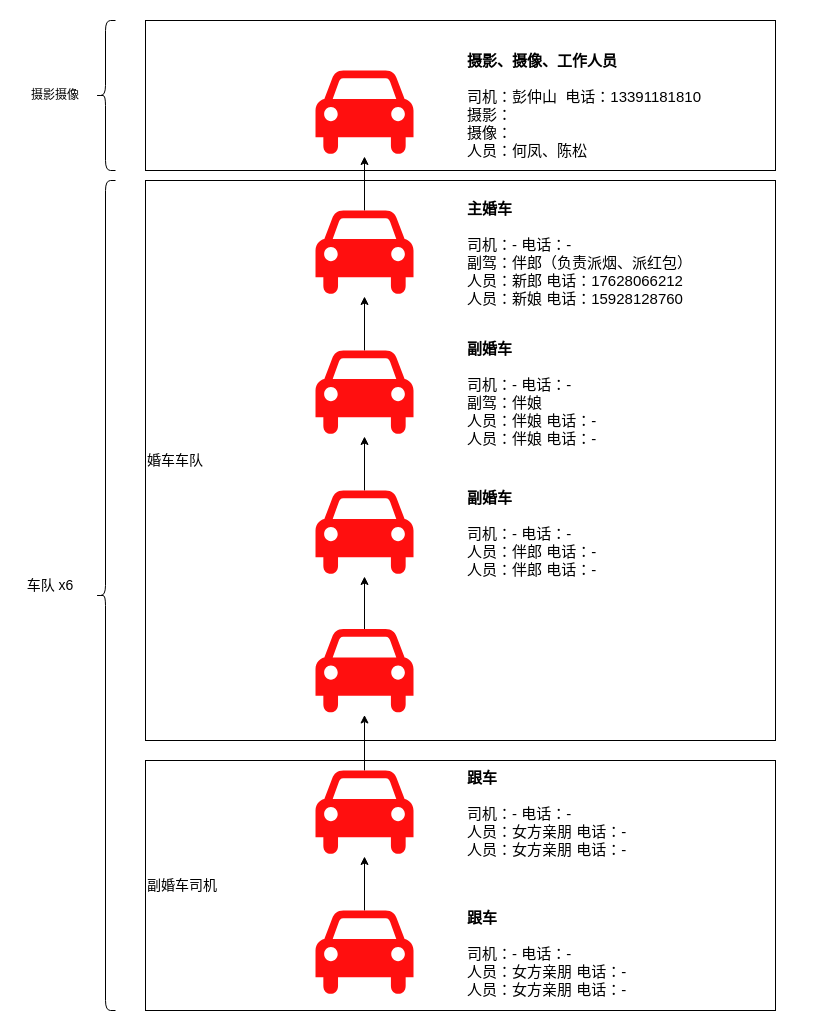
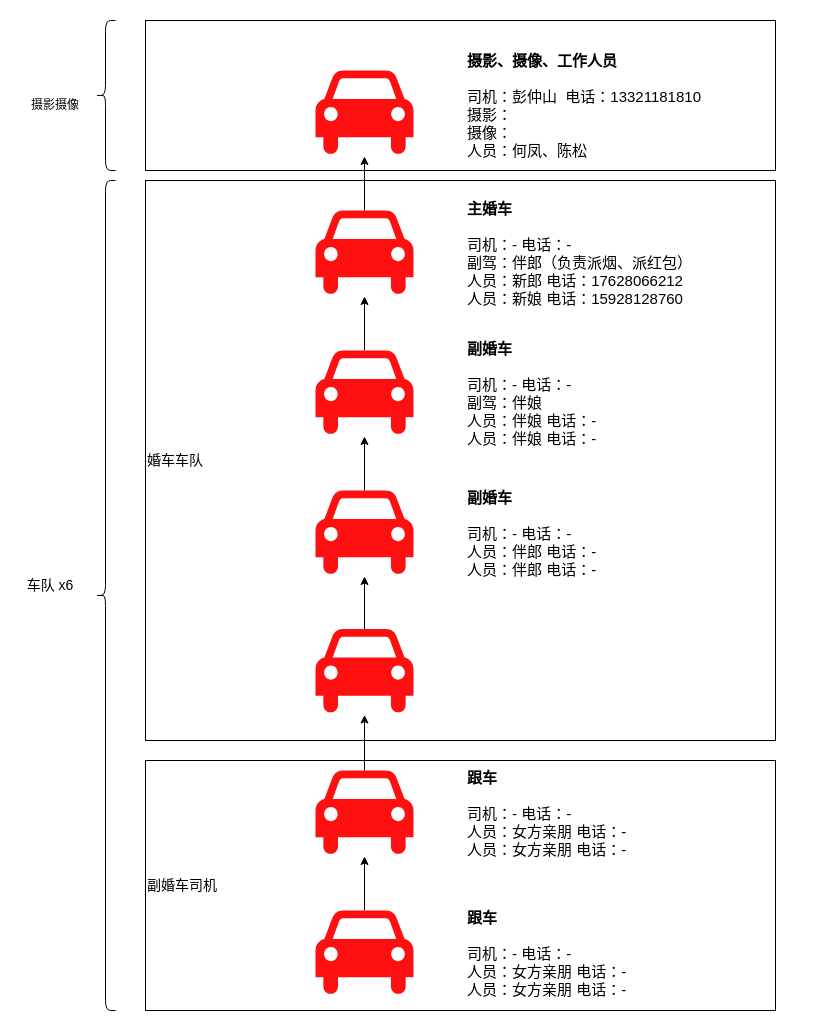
- <mxCell id="27" value="摄影摄像" style="text;html=1;strokeColor=none;fillColor=none;align=center;verticalAlign=middle;whiteSpace=wrap;rounded=0;" vertex="1" parent="1"><mxGeometry x="25" y="80" width="60" height="30" as="geometry" /></mxCell>
+ <mxCell id="27" value="摄影摄像" style="text;html=1;strokeColor=none;fillColor=none;align=center;verticalAlign=middle;whiteSpace=wrap;rounded=0;" vertex="1" parent="1"><mxGeometry x="25" y="90" width="60" height="30" as="geometry" /></mxCell>
- <mxCell id="18" value="&lt;b style=&quot;font-size: 15px&quot;&gt;&lt;font style=&quot;font-size: 15px&quot;&gt;摄影、摄像、工作人员&lt;br style=&quot;font-size: 15px&quot;&gt;&lt;/font&gt;&lt;/b&gt;&lt;br style=&quot;font-size: 15px&quot;&gt;司机：彭仲山&amp;nbsp; 电话：13391181810&lt;br style=&quot;font-size: 15px&quot;&gt;摄影：&lt;br style=&quot;font-size: 15px&quot;&gt;摄像：&lt;br style=&quot;font-size: 15px&quot;&gt;人员：何凤、陈松" style="text;html=1;strokeColor=none;fillColor=none;align=left;verticalAlign=middle;whiteSpace=wrap;rounded=0;fontSize=15;" parent="1" vertex="1"><mxGeometry x="465" y="50" width="350" height="110" as="geometry" /></mxCell>
+ <mxCell id="18" value="&lt;b style=&quot;font-size: 15px&quot;&gt;&lt;font style=&quot;font-size: 15px&quot;&gt;摄影、摄像、工作人员&lt;br style=&quot;font-size: 15px&quot;&gt;&lt;/font&gt;&lt;/b&gt;&lt;br style=&quot;font-size: 15px&quot;&gt;司机：彭仲山&amp;nbsp; 电话：13321181810&lt;br style=&quot;font-size: 15px&quot;&gt;摄影：&lt;br style=&quot;font-size: 15px&quot;&gt;摄像：&lt;br style=&quot;font-size: 15px&quot;&gt;人员：何凤、陈松" style="text;html=1;strokeColor=none;fillColor=none;align=left;verticalAlign=middle;whiteSpace=wrap;rounded=0;fontSize=15;" parent="1" vertex="1"><mxGeometry x="465" y="50" width="350" height="110" as="geometry" /></mxCell>
